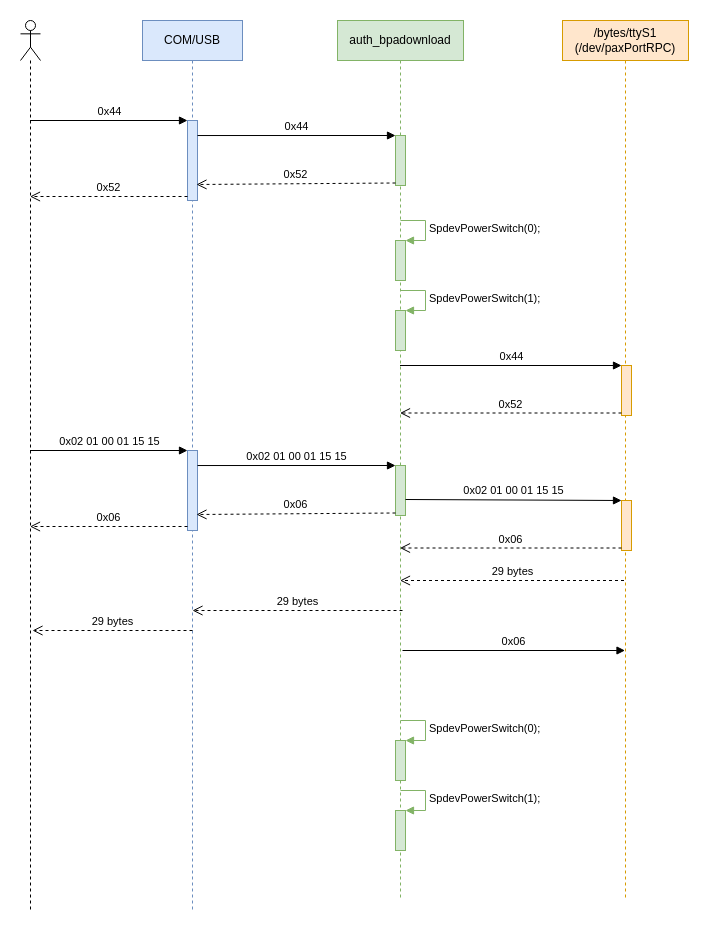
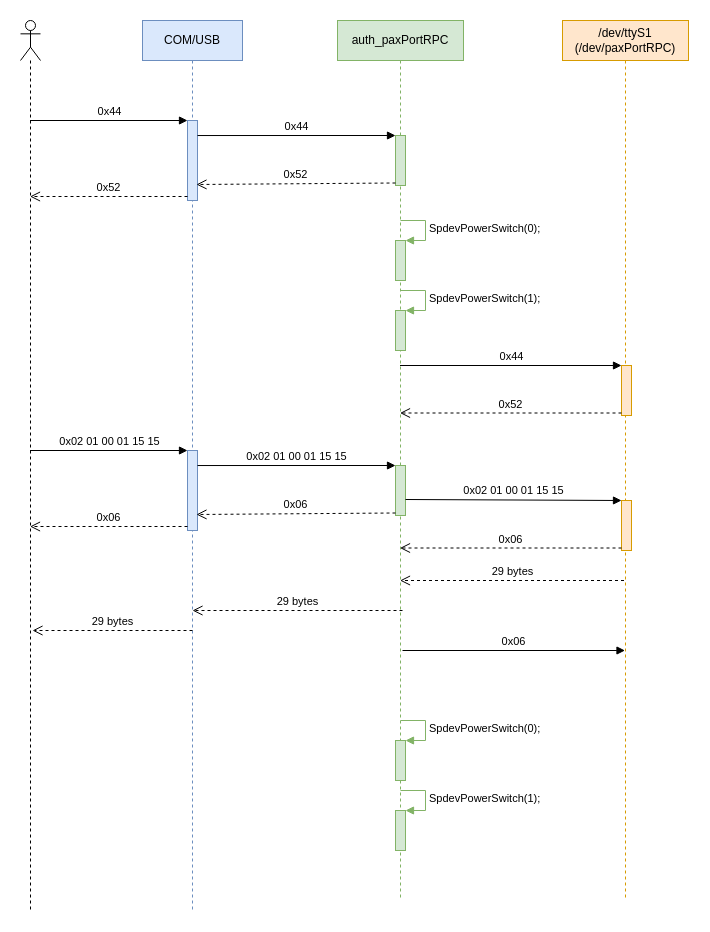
- <mxCell id="5" value="auth_bpadownload" style="shape=umlLifeline;perimeter=lifelinePerimeter;whiteSpace=wrap;html=1;container=1;collapsible=0;recursiveResize=0;outlineConnect=0;fillColor=#d5e8d4;strokeColor=#82b366;" parent="1" vertex="1"><mxGeometry x="337" y="20" width="126" height="880" as="geometry" /></mxCell>
+ <mxCell id="5" value="auth_paxPortRPC" style="shape=umlLifeline;perimeter=lifelinePerimeter;whiteSpace=wrap;html=1;container=1;collapsible=0;recursiveResize=0;outlineConnect=0;fillColor=#d5e8d4;strokeColor=#82b366;" parent="1" vertex="1"><mxGeometry x="337" y="20" width="126" height="880" as="geometry" /></mxCell>
- <mxCell id="19" value="/bytes/ttyS1&lt;br&gt;(/dev/paxPortRPC)" style="shape=umlLifeline;perimeter=lifelinePerimeter;whiteSpace=wrap;html=1;container=1;collapsible=0;recursiveResize=0;outlineConnect=0;fillColor=#ffe6cc;strokeColor=#d79b00;" parent="1" vertex="1"><mxGeometry x="562" y="20" width="126" height="880" as="geometry" /></mxCell>
+ <mxCell id="19" value="/dev/ttyS1&lt;br&gt;(/dev/paxPortRPC)" style="shape=umlLifeline;perimeter=lifelinePerimeter;whiteSpace=wrap;html=1;container=1;collapsible=0;recursiveResize=0;outlineConnect=0;fillColor=#ffe6cc;strokeColor=#d79b00;" parent="1" vertex="1"><mxGeometry x="562" y="20" width="126" height="880" as="geometry" /></mxCell>
